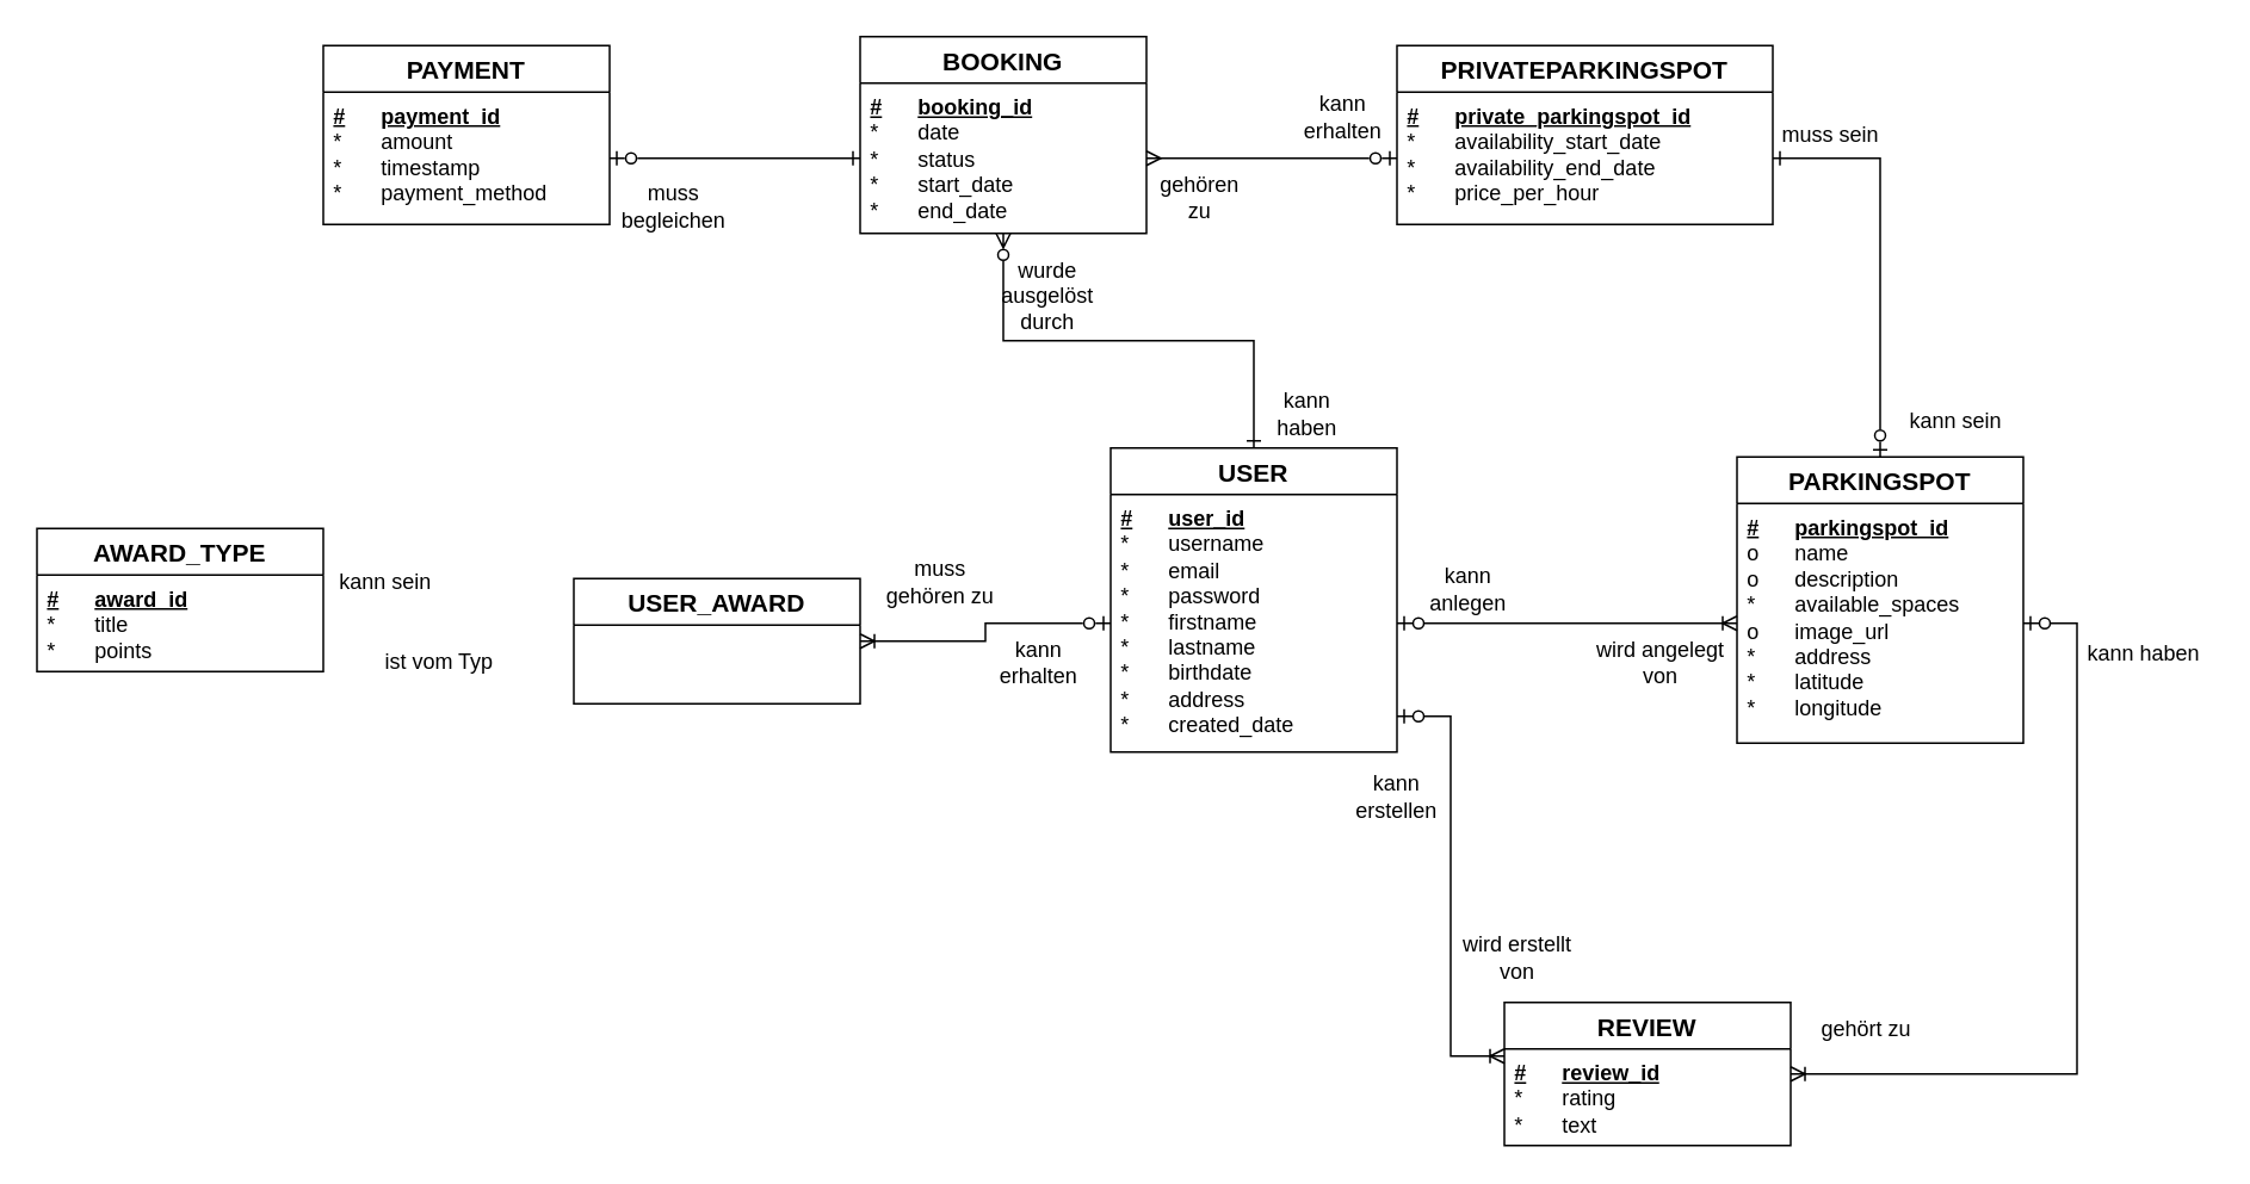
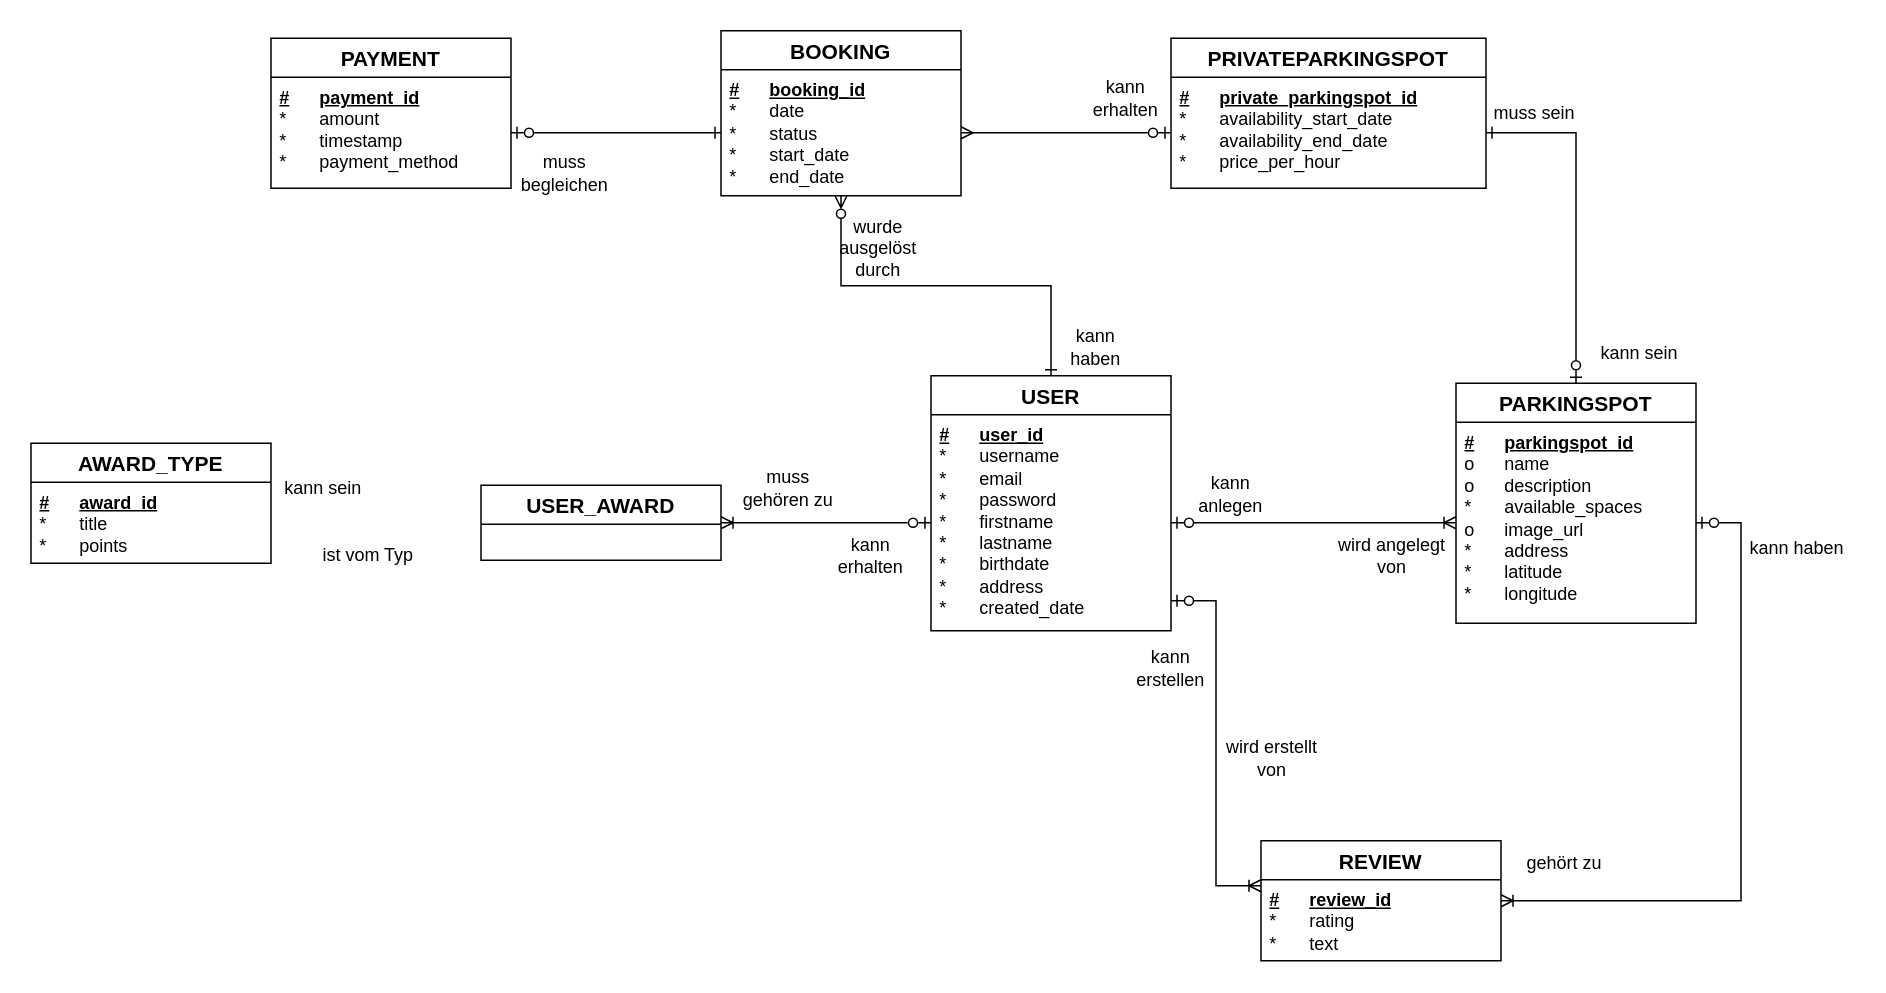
- <mxCell id="38" value="gehören zu" style="text;html=1;align=center;verticalAlign=middle;whiteSpace=wrap;rounded=0;" vertex="1" parent="1"><mxGeometry x="640" y="95" width="60" height="30" as="geometry" /></mxCell>
- <mxCell id="27" value="USER_AWARD" style="swimlane;fontStyle=1;childLayout=stackLayout;horizontal=1;startSize=26;horizontalStack=0;resizeParent=1;resizeParentMax=0;resizeLast=0;collapsible=1;marginBottom=0;align=center;fontSize=14;" vertex="1" parent="1"><mxGeometry x="320" y="323" width="160" height="70" as="geometry" /></mxCell>
+ <mxCell id="27" value="USER_AWARD" style="swimlane;fontStyle=1;childLayout=stackLayout;horizontal=1;startSize=26;horizontalStack=0;resizeParent=1;resizeParentMax=0;resizeLast=0;collapsible=1;marginBottom=0;align=center;fontSize=14;" vertex="1" parent="1"><mxGeometry x="320" y="323" width="160" height="50" as="geometry" /></mxCell>
- <mxCell id="20" value="wird erstellt von" style="text;html=1;align=center;verticalAlign=middle;whiteSpace=wrap;rounded=0;" vertex="1" parent="1"><mxGeometry x="810" y="520" width="75" height="30" as="geometry" /></mxCell>
+ <mxCell id="20" value="wird erstellt von" style="text;html=1;align=center;verticalAlign=middle;whiteSpace=wrap;rounded=0;" vertex="1" parent="1"><mxGeometry x="810" y="490" width="75" height="30" as="geometry" /></mxCell>
